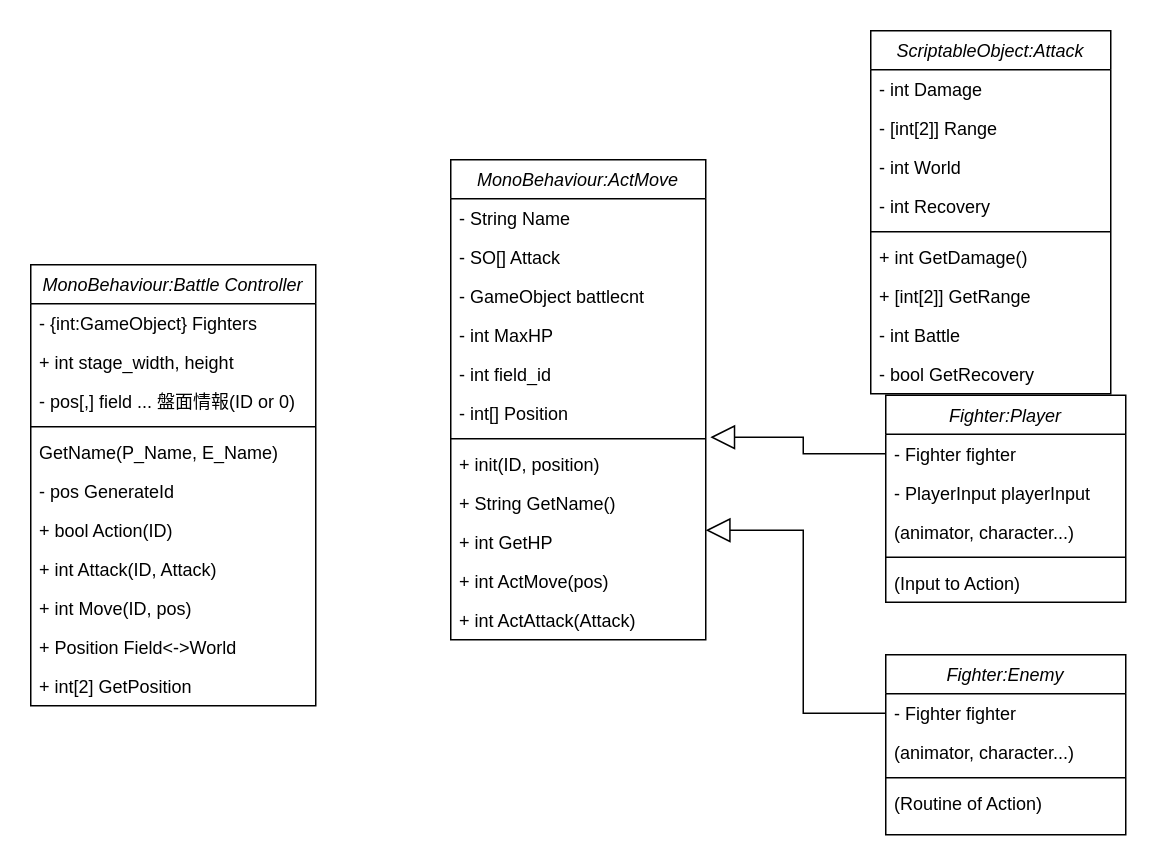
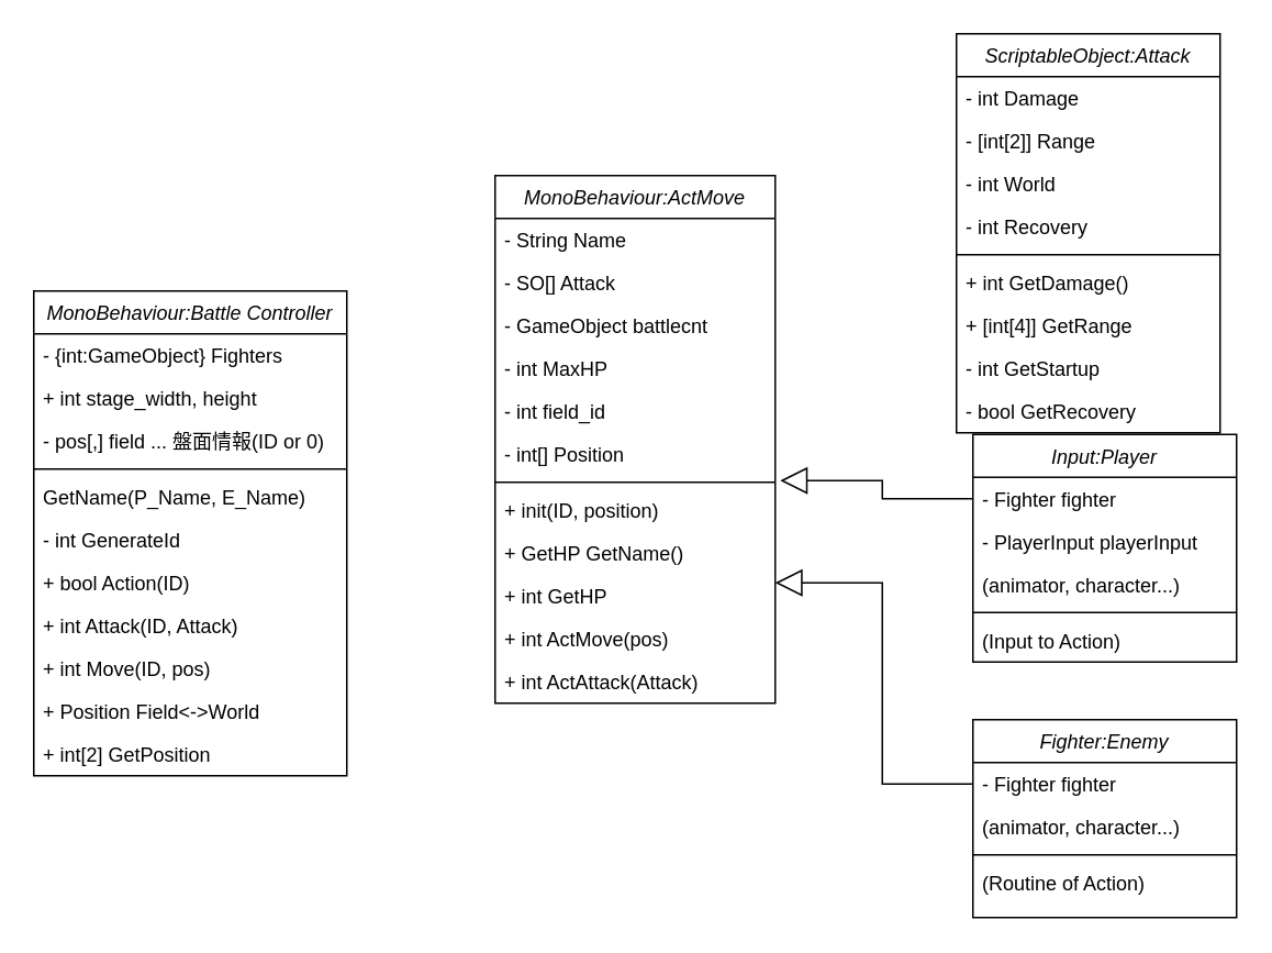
- <mxCell id="40" value="+ [int[2]] GetRange" style="text;strokeColor=none;fillColor=none;align=left;verticalAlign=top;spacingLeft=4;spacingRight=4;overflow=hidden;rotatable=0;points=[[0,0.5],[1,0.5]];portConstraint=eastwest;" parent="33" vertex="1"><mxGeometry y="164" width="160" height="26" as="geometry" /></mxCell>
+ <mxCell id="40" value="+ [int[4]] GetRange" style="text;strokeColor=none;fillColor=none;align=left;verticalAlign=top;spacingLeft=4;spacingRight=4;overflow=hidden;rotatable=0;points=[[0,0.5],[1,0.5]];portConstraint=eastwest;" parent="33" vertex="1"><mxGeometry y="164" width="160" height="26" as="geometry" /></mxCell>
- <mxCell id="41" value="- int Battle" style="text;strokeColor=none;fillColor=none;align=left;verticalAlign=top;spacingLeft=4;spacingRight=4;overflow=hidden;rotatable=0;points=[[0,0.5],[1,0.5]];portConstraint=eastwest;" vertex="1" parent="33"><mxGeometry y="190" width="160" height="26" as="geometry" /></mxCell>
+ <mxCell id="41" value="- int GetStartup" style="text;strokeColor=none;fillColor=none;align=left;verticalAlign=top;spacingLeft=4;spacingRight=4;overflow=hidden;rotatable=0;points=[[0,0.5],[1,0.5]];portConstraint=eastwest;" vertex="1" parent="33"><mxGeometry y="190" width="160" height="26" as="geometry" /></mxCell>
- <mxCell id="27" value="Fighter:Player" style="swimlane;fontStyle=2;align=center;verticalAlign=top;childLayout=stackLayout;horizontal=1;startSize=26;horizontalStack=0;resizeParent=1;resizeLast=0;collapsible=1;marginBottom=0;rounded=0;shadow=0;strokeWidth=1;" parent="1" vertex="1"><mxGeometry x="590" y="263" width="160" height="138" as="geometry"><mxRectangle x="480" y="120" width="160" height="26" as="alternateBounds" /></mxGeometry></mxCell>
+ <mxCell id="27" value="Input:Player" style="swimlane;fontStyle=2;align=center;verticalAlign=top;childLayout=stackLayout;horizontal=1;startSize=26;horizontalStack=0;resizeParent=1;resizeLast=0;collapsible=1;marginBottom=0;rounded=0;shadow=0;strokeWidth=1;" parent="1" vertex="1"><mxGeometry x="590" y="263" width="160" height="138" as="geometry"><mxRectangle x="480" y="120" width="160" height="26" as="alternateBounds" /></mxGeometry></mxCell>
- <mxCell id="8" value="- pos GenerateId" style="text;align=left;verticalAlign=top;spacingLeft=4;spacingRight=4;overflow=hidden;rotatable=0;points=[[0,0.5],[1,0.5]];portConstraint=eastwest;" parent="2" vertex="1"><mxGeometry y="138" width="190" height="26" as="geometry" /></mxCell>
+ <mxCell id="8" value="- int GenerateId" style="text;align=left;verticalAlign=top;spacingLeft=4;spacingRight=4;overflow=hidden;rotatable=0;points=[[0,0.5],[1,0.5]];portConstraint=eastwest;" parent="2" vertex="1"><mxGeometry y="138" width="190" height="26" as="geometry" /></mxCell>
- <mxCell id="23" value="+ String GetName()" style="text;align=left;verticalAlign=top;spacingLeft=4;spacingRight=4;overflow=hidden;rotatable=0;points=[[0,0.5],[1,0.5]];portConstraint=eastwest;" parent="14" vertex="1"><mxGeometry y="216" width="170" height="26" as="geometry" /></mxCell>
+ <mxCell id="23" value="+ GetHP GetName()" style="text;align=left;verticalAlign=top;spacingLeft=4;spacingRight=4;overflow=hidden;rotatable=0;points=[[0,0.5],[1,0.5]];portConstraint=eastwest;" parent="14" vertex="1"><mxGeometry y="216" width="170" height="26" as="geometry" /></mxCell>
